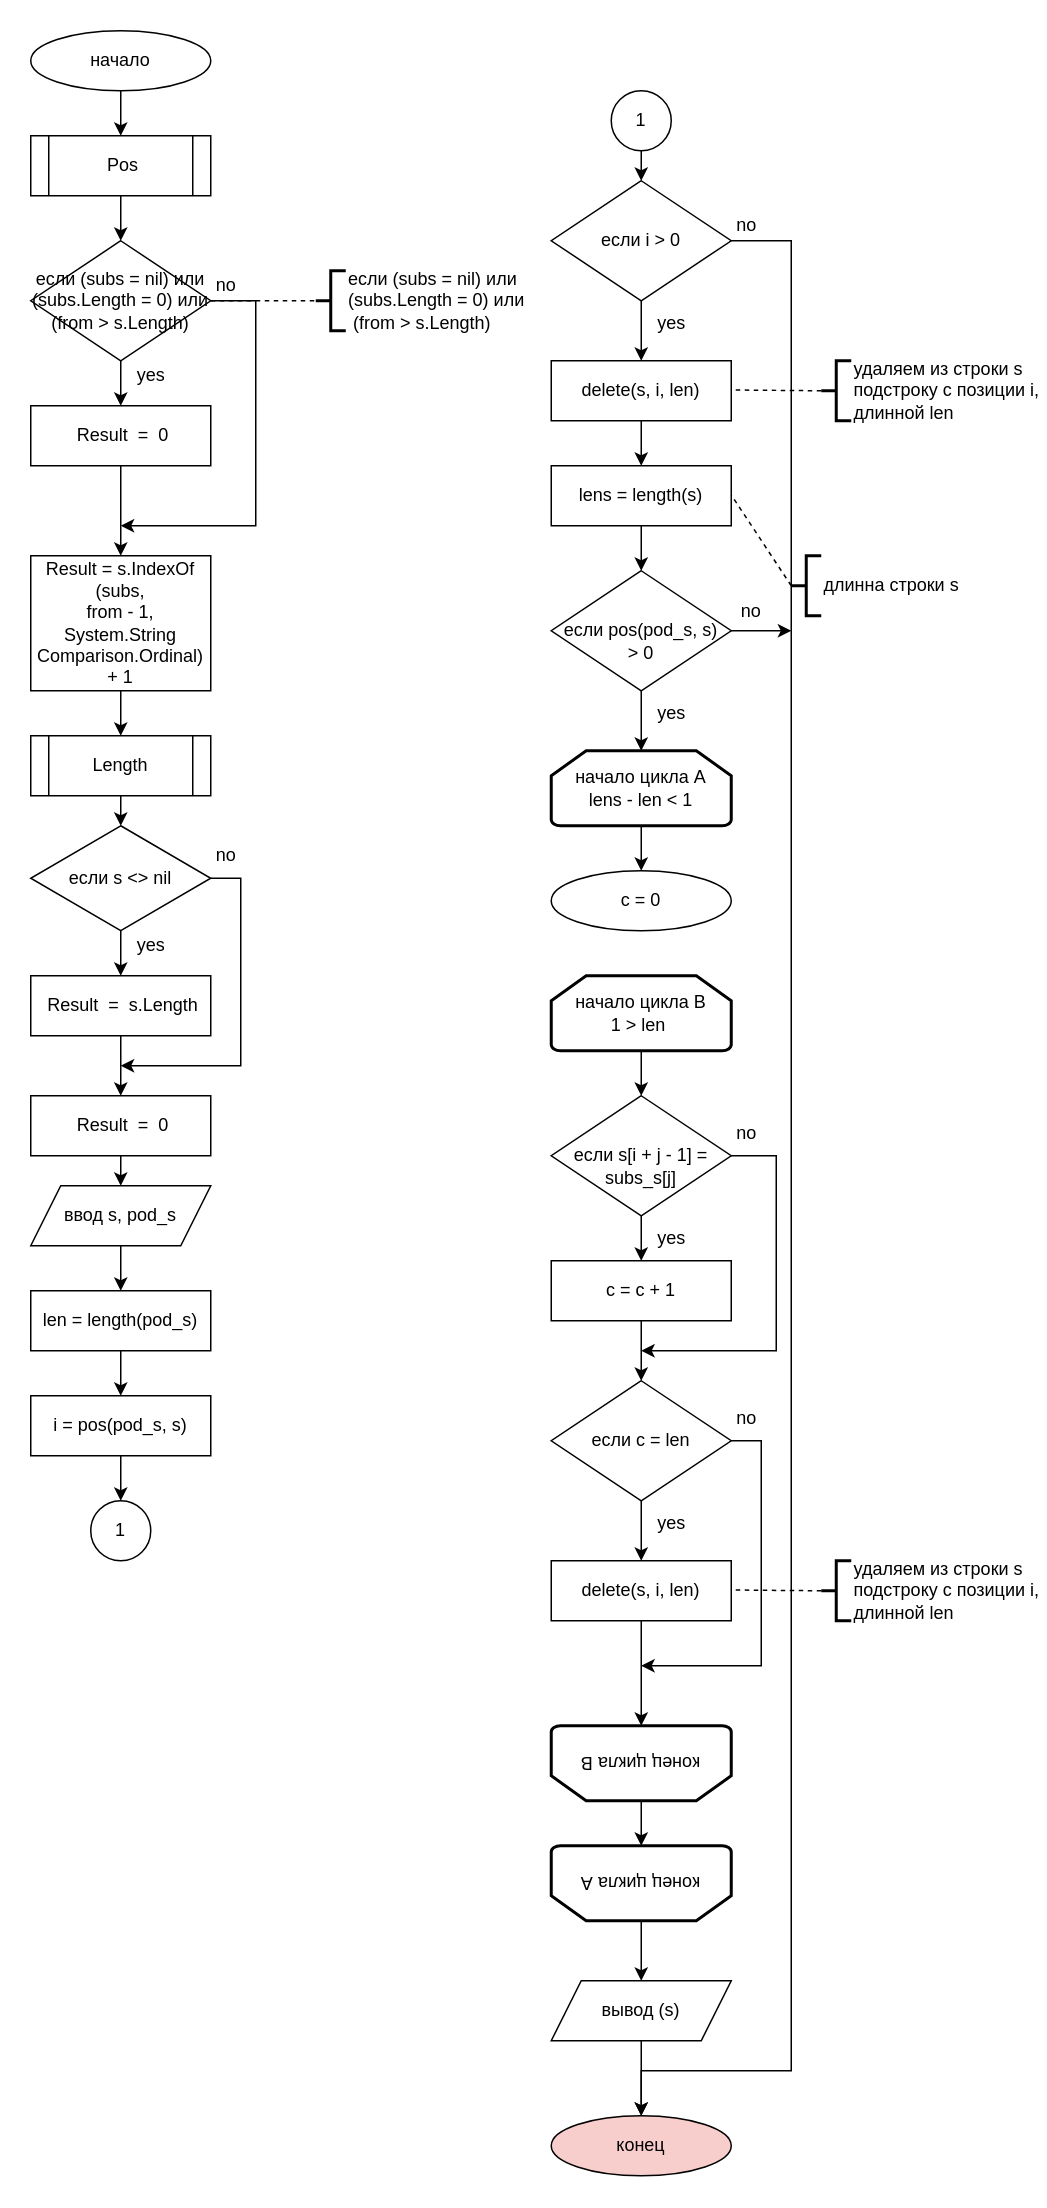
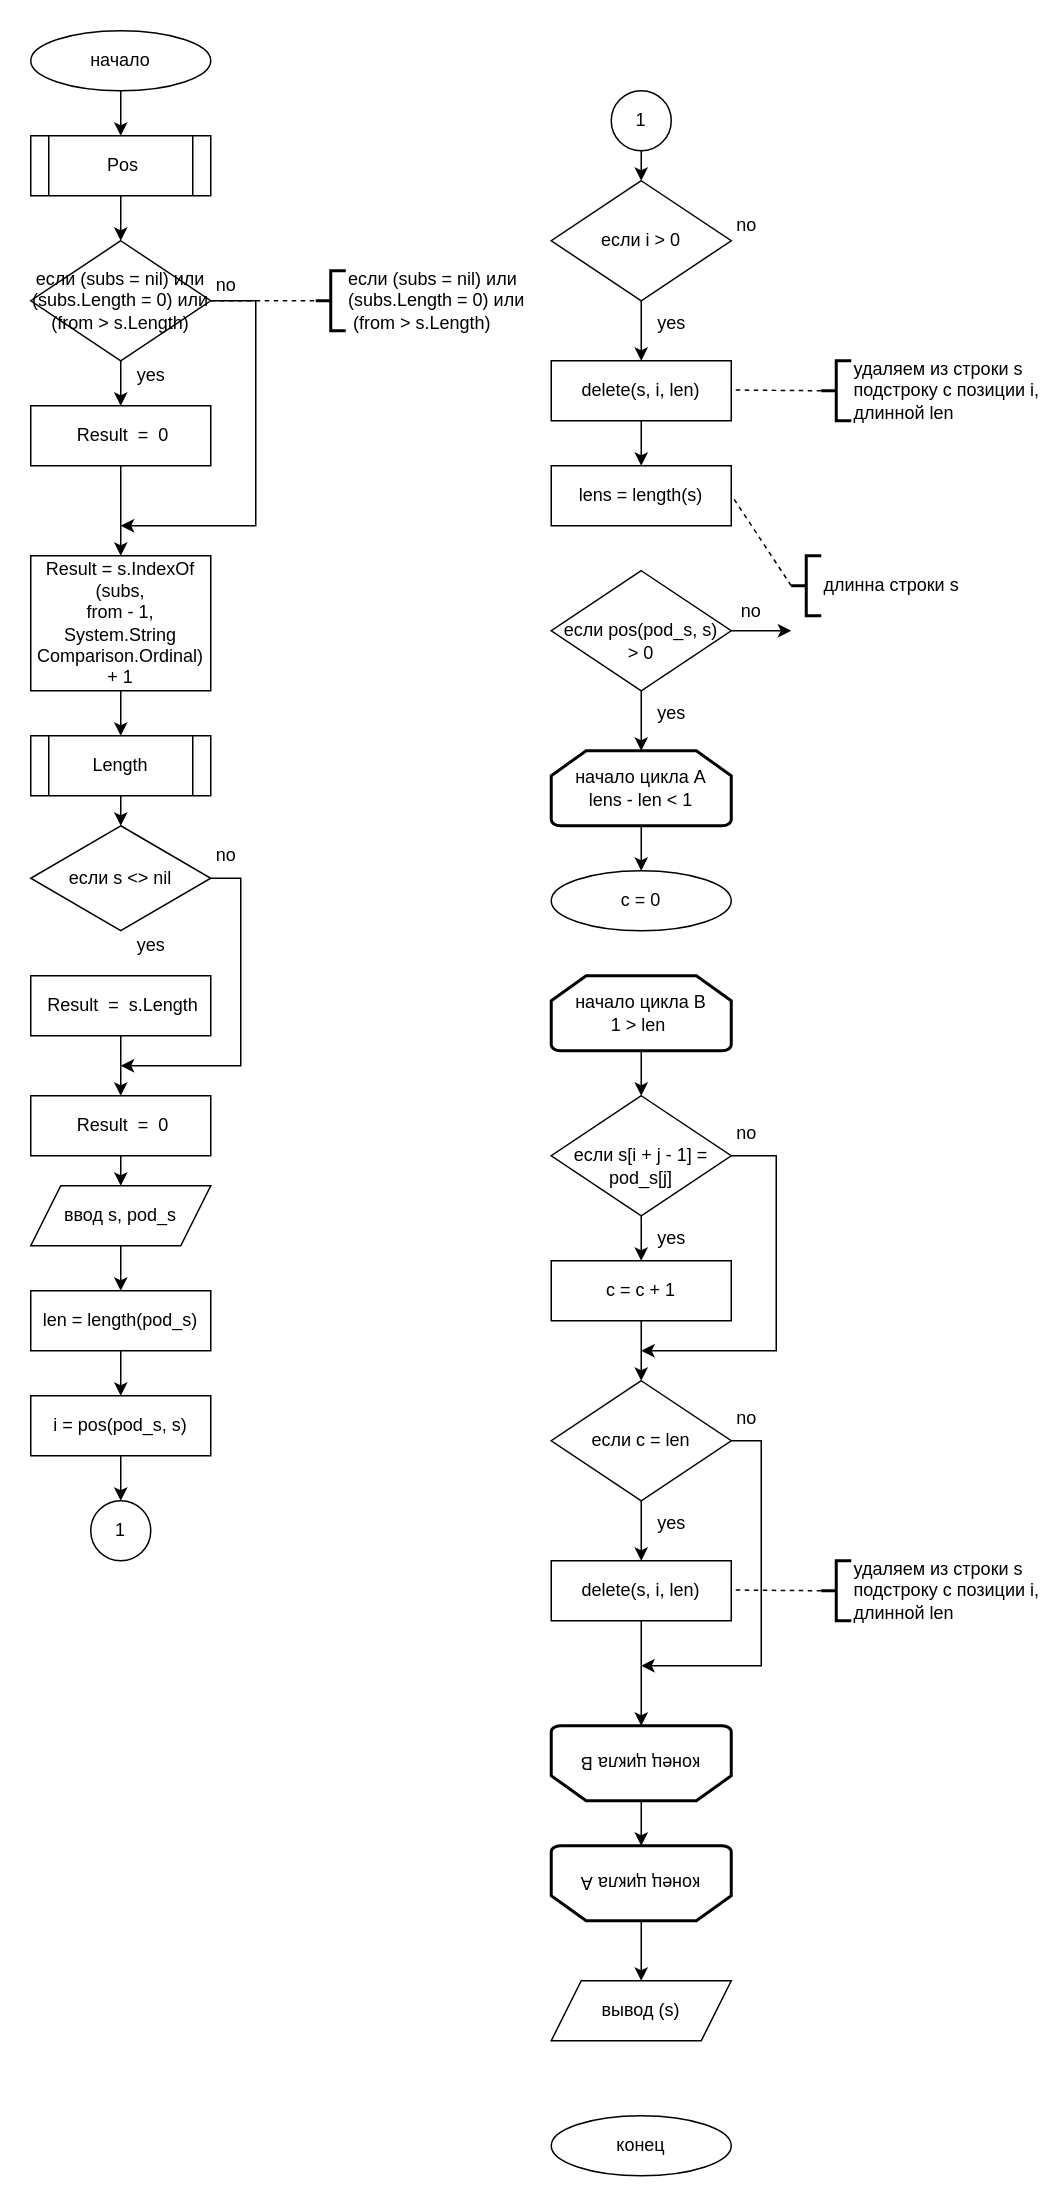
- <mxCell id="17" style="edgeStyle=orthogonalEdgeStyle;rounded=0;orthogonalLoop=1;jettySize=auto;html=1;exitX=0.5;exitY=1;exitDx=0;exitDy=0;entryX=0.5;entryY=0;entryDx=0;entryDy=0;" parent="1" source="18" target="21" edge="1"><mxGeometry relative="1" as="geometry" /></mxCell>
- <mxCell id="71" style="edgeStyle=orthogonalEdgeStyle;rounded=0;orthogonalLoop=1;jettySize=auto;html=1;exitX=0.5;exitY=1;exitDx=0;exitDy=0;entryX=0.5;entryY=0;entryDx=0;entryDy=0;" edge="1" parent="1" source="73" target="75"><mxGeometry relative="1" as="geometry" /></mxCell>
- <mxCell id="31" value="&lt;br&gt;если s[i + j - 1] = subs_s[j]" style="rhombus;whiteSpace=wrap;html=1;" parent="1" vertex="1"><mxGeometry x="367" y="730" width="120" height="80" as="geometry" /></mxCell>
+ <mxCell id="31" value="&lt;br&gt;если s[i + j - 1] = pod_s[j]" style="rhombus;whiteSpace=wrap;html=1;" parent="1" vertex="1"><mxGeometry x="367" y="730" width="120" height="80" as="geometry" /></mxCell>
- <mxCell id="11" style="edgeStyle=orthogonalEdgeStyle;rounded=0;orthogonalLoop=1;jettySize=auto;html=1;exitX=1;exitY=0.5;exitDx=0;exitDy=0;entryX=0.5;entryY=0;entryDx=0;entryDy=0;" parent="1" source="12" target="49" edge="1"><mxGeometry relative="1" as="geometry"><mxPoint x="427" y="1380" as="targetPoint" /><Array as="points"><mxPoint x="527" y="160" /><mxPoint x="527" y="1380" /><mxPoint x="427" y="1380" /></Array></mxGeometry></mxCell>
- <mxCell id="47" style="edgeStyle=orthogonalEdgeStyle;rounded=0;orthogonalLoop=1;jettySize=auto;html=1;exitX=0.5;exitY=1;exitDx=0;exitDy=0;entryX=0.5;entryY=0;entryDx=0;entryDy=0;" parent="1" source="48" target="49" edge="1"><mxGeometry relative="1" as="geometry"><mxPoint x="427" y="1390" as="targetPoint" /></mxGeometry></mxCell>
- <mxCell id="49" value="конец" style="ellipse;whiteSpace=wrap;html=1;fillColor=#f8cecc;" parent="1" vertex="1"><mxGeometry x="367" y="1410" width="120" height="40" as="geometry" /></mxCell>
+ <mxCell id="49" value="конец" style="ellipse;whiteSpace=wrap;html=1;" parent="1" vertex="1"><mxGeometry x="367" y="1410" width="120" height="40" as="geometry" /></mxCell>
